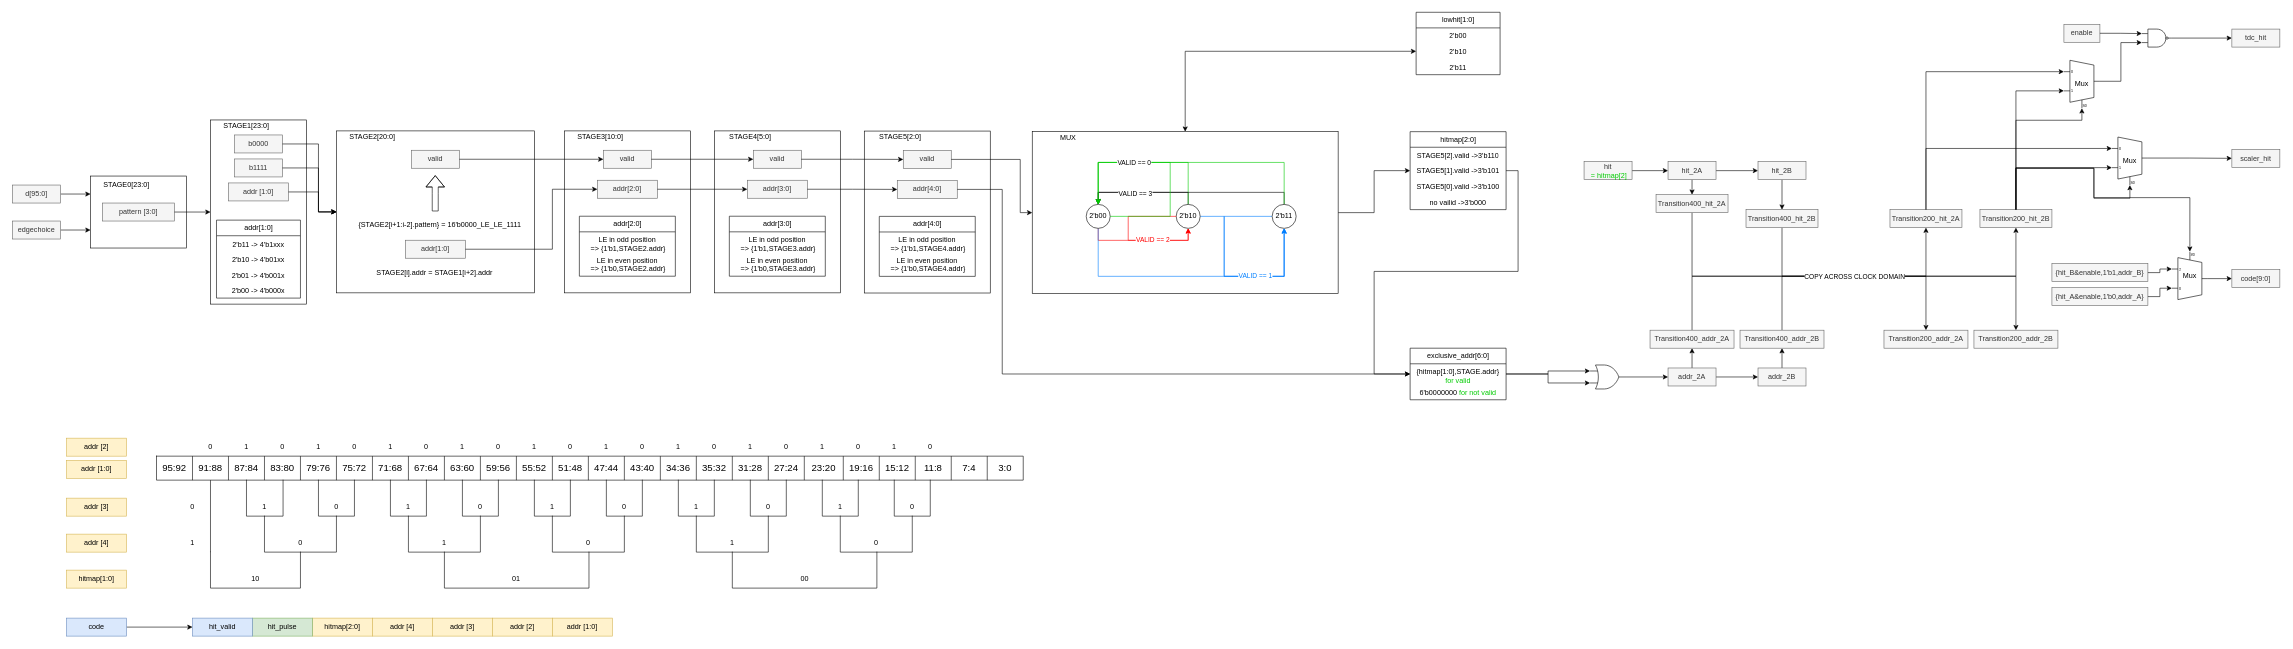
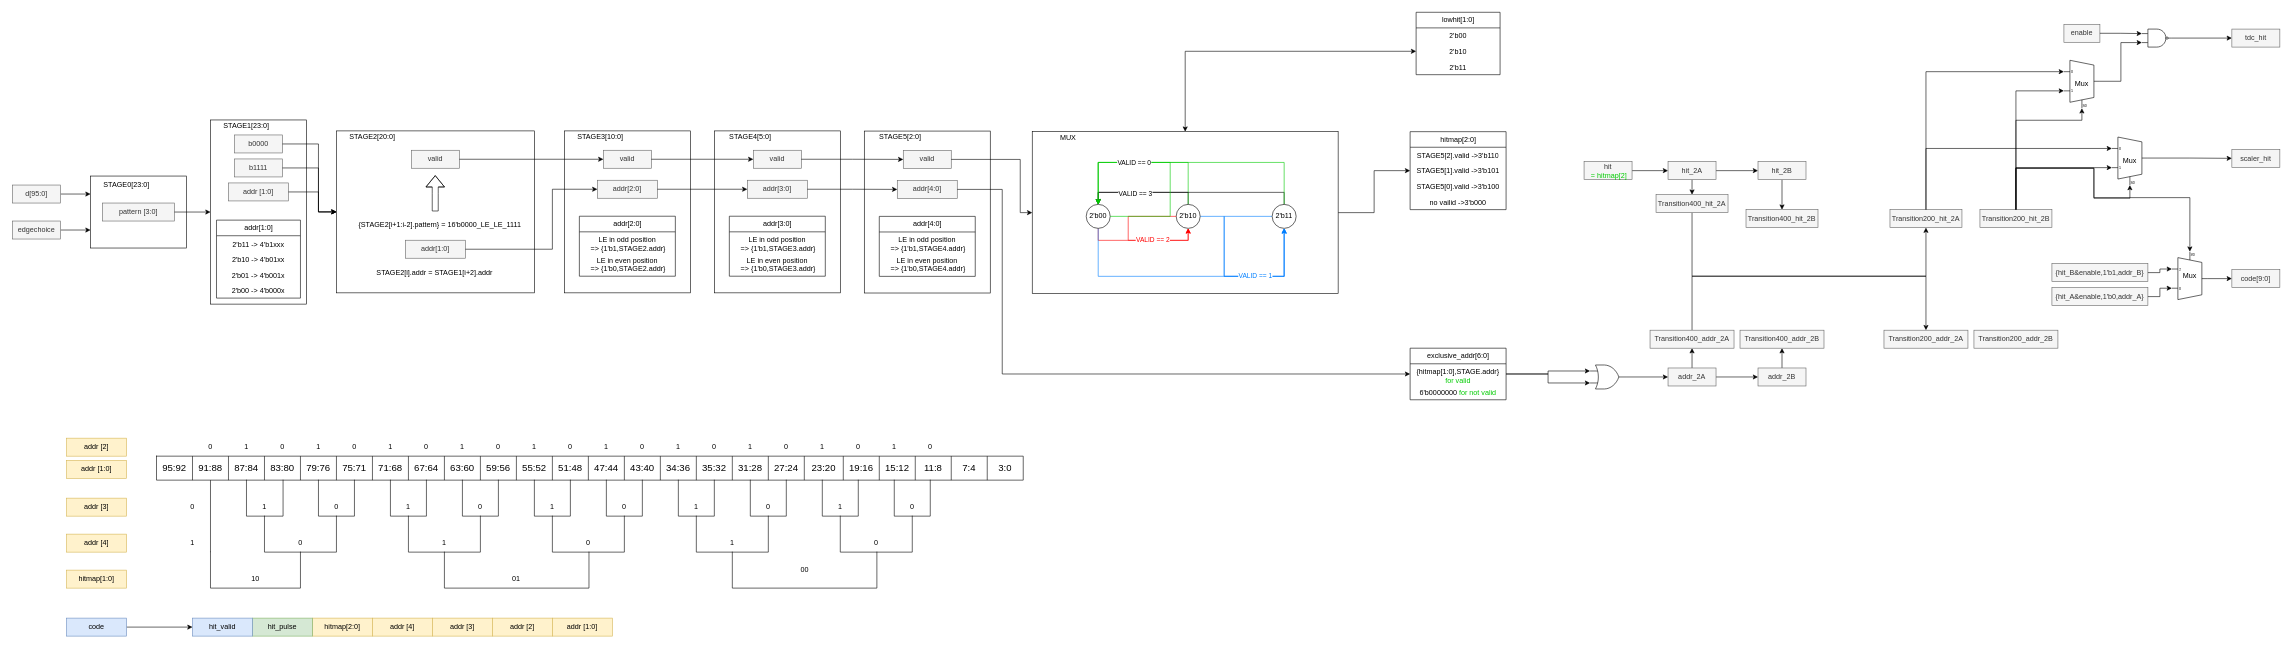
- <mxCell id="111" style="edgeStyle=orthogonalEdgeStyle;rounded=0;orthogonalLoop=1;jettySize=auto;html=1;exitX=0.5;exitY=1;exitDx=0;exitDy=0;entryX=0.5;entryY=1;entryDx=0;entryDy=0;" parent="1" source="112" target="119" edge="1"><mxGeometry relative="1" as="geometry"><Array as="points"><mxPoint x="2970" y="460" /><mxPoint x="3360" y="460" /></Array></mxGeometry></mxCell>
- <mxCell id="91" style="edgeStyle=orthogonalEdgeStyle;rounded=0;orthogonalLoop=1;jettySize=auto;html=1;exitX=1;exitY=0.5;exitDx=0;exitDy=0;entryX=0;entryY=0.5;entryDx=0;entryDy=0;" parent="1" source="59" target="89" edge="1"><mxGeometry relative="1" as="geometry"><Array as="points"><mxPoint x="2530" y="284" /><mxPoint x="2530" y="452" /><mxPoint x="2290" y="452" /><mxPoint x="2290" y="623" /></Array></mxGeometry></mxCell>
- <mxCell id="115" style="edgeStyle=orthogonalEdgeStyle;rounded=0;orthogonalLoop=1;jettySize=auto;html=1;exitX=0.5;exitY=0;exitDx=0;exitDy=0;entryX=0.5;entryY=0;entryDx=0;entryDy=0;" parent="1" source="117" target="121" edge="1"><mxGeometry relative="1" as="geometry"><Array as="points"><mxPoint x="2970" y="460" /><mxPoint x="3360" y="460" /></Array></mxGeometry></mxCell>
- <mxCell id="116" value="COPY ACROSS CLOCK DOMAIN" style="edgeLabel;html=1;align=center;verticalAlign=middle;resizable=0;points=[];" parent="115" vertex="1" connectable="0"><mxGeometry x="-0.327" y="1" relative="1" as="geometry"><mxPoint x="18" y="1" as="offset" /></mxGeometry></mxCell>
- <mxCell id="138" value="75:72" style="shape=partialRectangle;html=1;whiteSpace=wrap;connectable=0;strokeColor=inherit;overflow=hidden;fillColor=none;top=0;left=0;bottom=0;right=0;pointerEvents=1;fontSize=16;" parent="132" vertex="1"><mxGeometry x="300" width="60" height="40" as="geometry"><mxRectangle width="60" height="40" as="alternateBounds" /></mxGeometry></mxCell>
+ <mxCell id="138" value="75:71" style="shape=partialRectangle;html=1;whiteSpace=wrap;connectable=0;strokeColor=inherit;overflow=hidden;fillColor=none;top=0;left=0;bottom=0;right=0;pointerEvents=1;fontSize=16;" parent="132" vertex="1"><mxGeometry x="300" width="60" height="40" as="geometry"><mxRectangle width="60" height="40" as="alternateBounds" /></mxGeometry></mxCell>
- <mxCell id="195" value="00" style="text;html=1;align=center;verticalAlign=middle;whiteSpace=wrap;rounded=0;" parent="1" vertex="1"><mxGeometry x="1310.5" y="950" width="60" height="30" as="geometry" /></mxCell>
+ <mxCell id="195" value="00" style="text;html=1;align=center;verticalAlign=middle;whiteSpace=wrap;rounded=0;" parent="1" vertex="1"><mxGeometry x="1310.5" y="935" width="60" height="30" as="geometry" /></mxCell>
